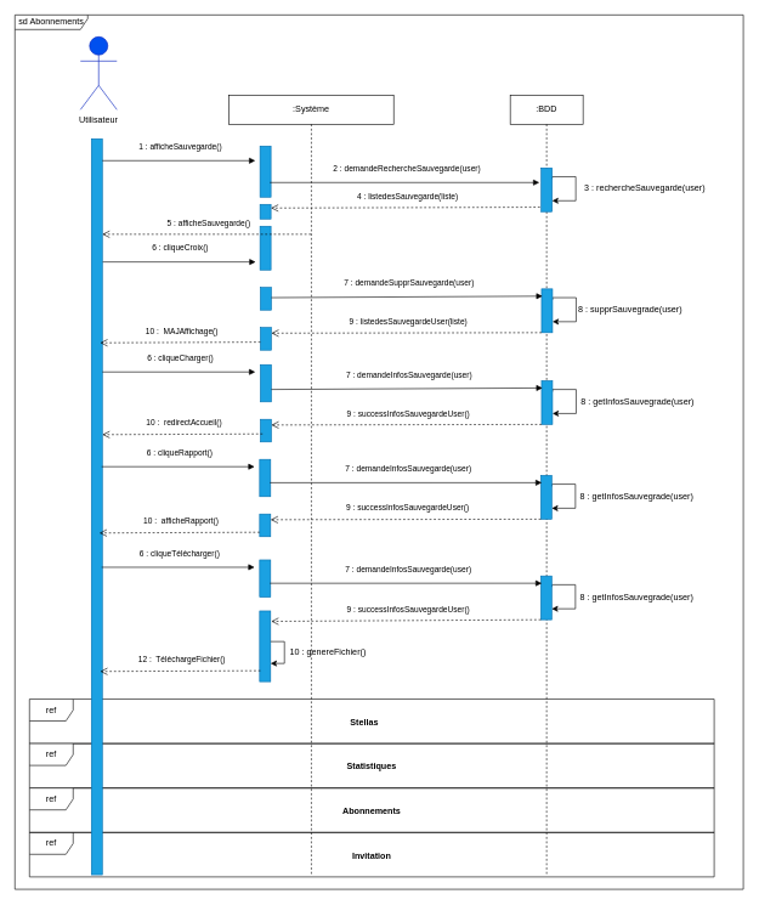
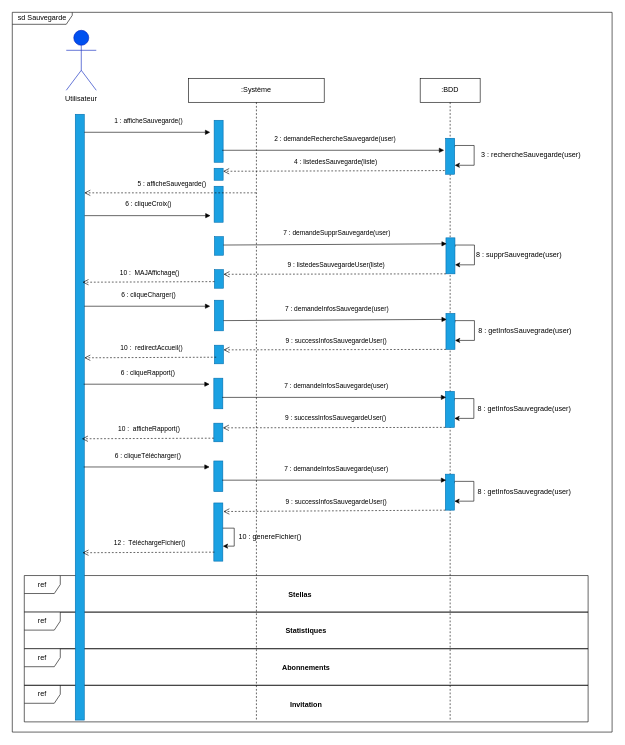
- <mxCell id="63" value="sd Abonnements" style="shape=umlFrame;whiteSpace=wrap;html=1;width=100;height=20;" vertex="1" parent="1"><mxGeometry x="20" y="20" width="1000" height="1200" as="geometry" /></mxCell>
+ <mxCell id="63" value="sd Sauvegarde" style="shape=umlFrame;whiteSpace=wrap;html=1;width=100;height=20;" vertex="1" parent="1"><mxGeometry x="20" y="20" width="1000" height="1200" as="geometry" /></mxCell>
